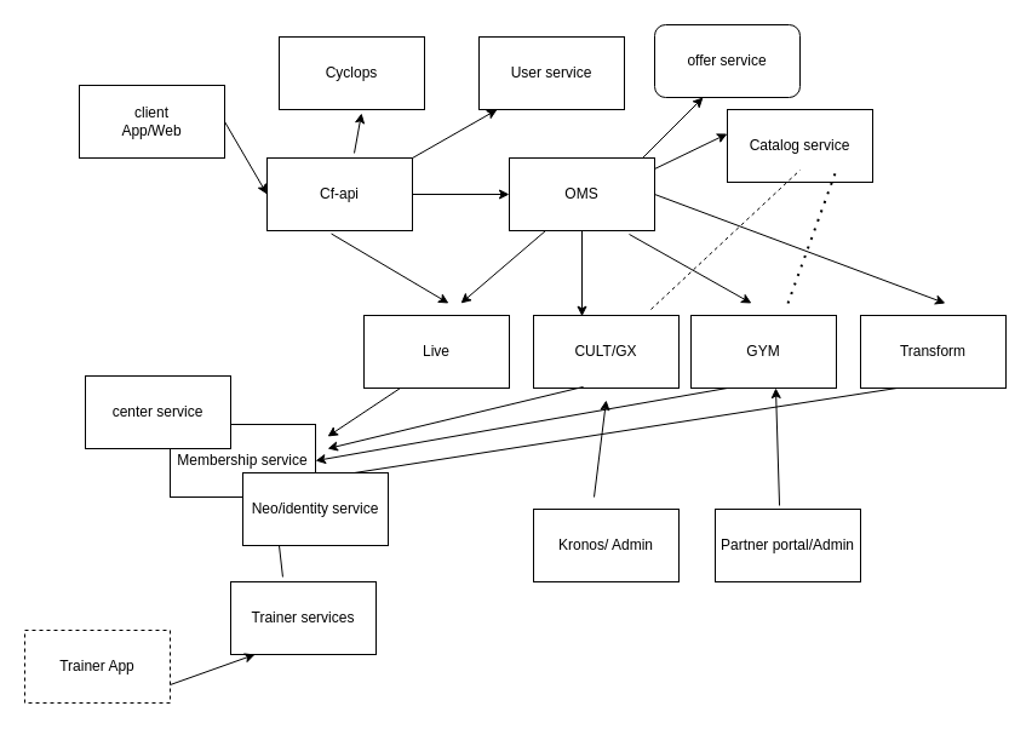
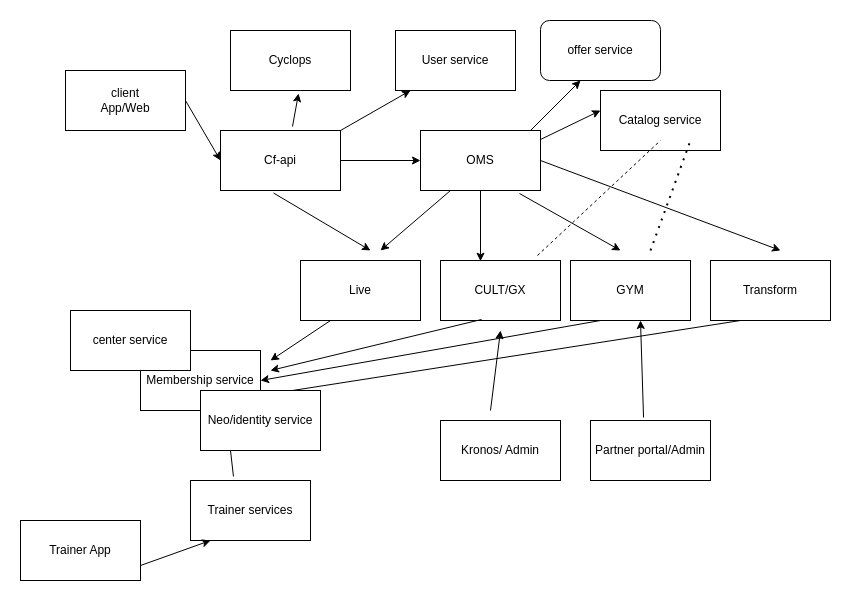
- <mxCell id="34" value="Trainer App" style="rounded=0;whiteSpace=wrap;html=1;dashed=1;" parent="1" vertex="1"><mxGeometry x="20" y="520" width="120" height="60" as="geometry" /></mxCell>
+ <mxCell id="34" value="Trainer App" style="rounded=0;whiteSpace=wrap;html=1;" parent="1" vertex="1"><mxGeometry x="20" y="520" width="120" height="60" as="geometry" /></mxCell>
